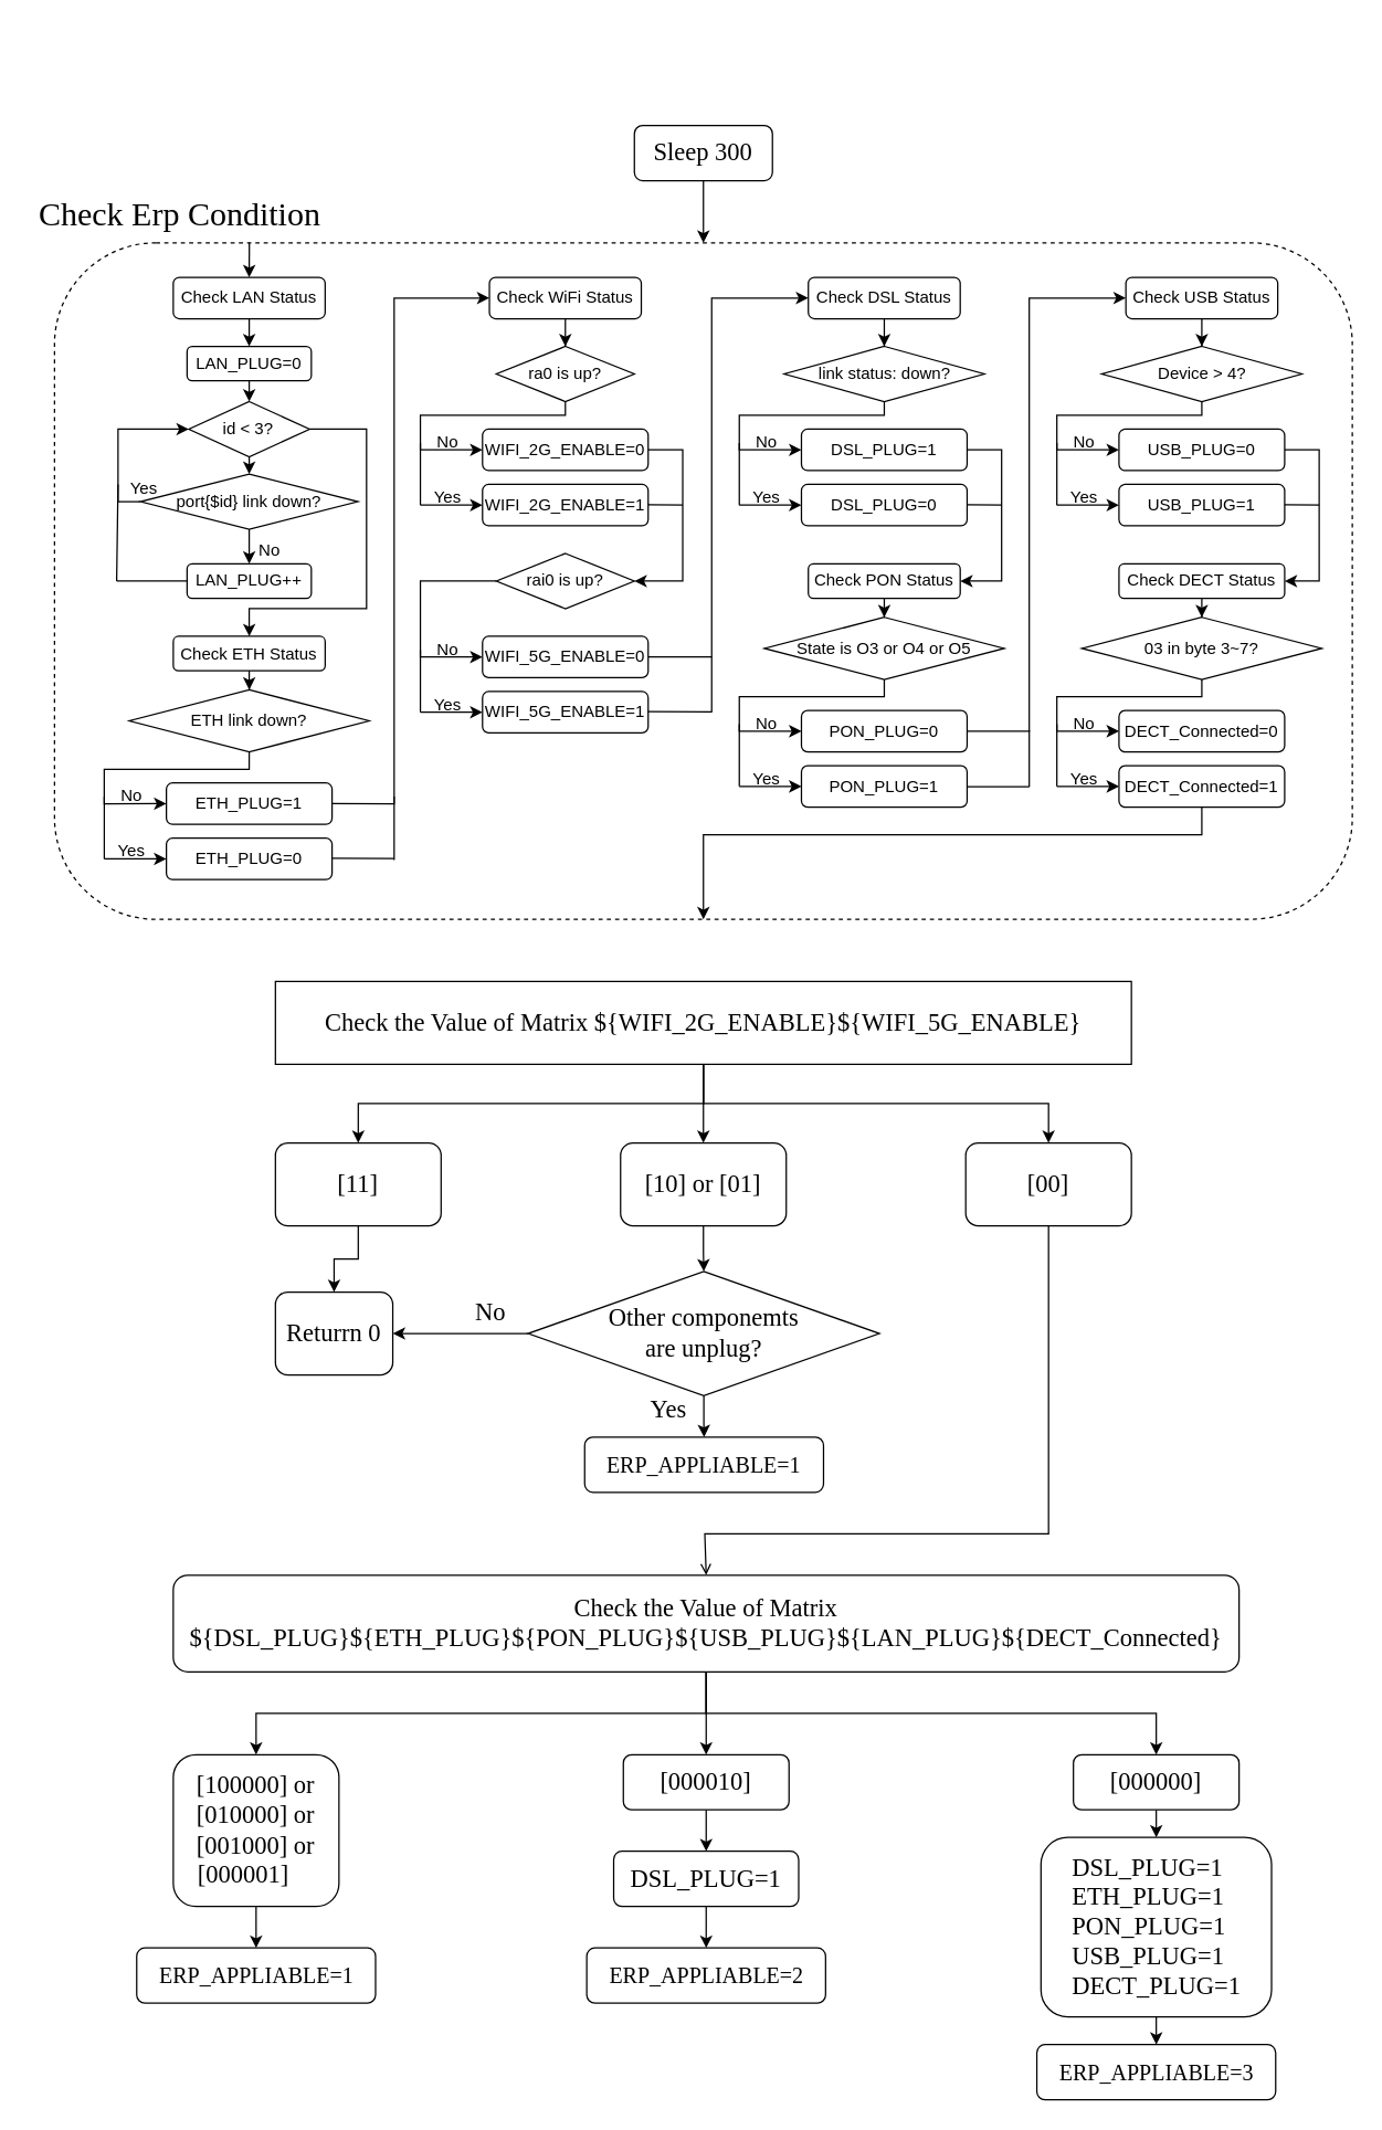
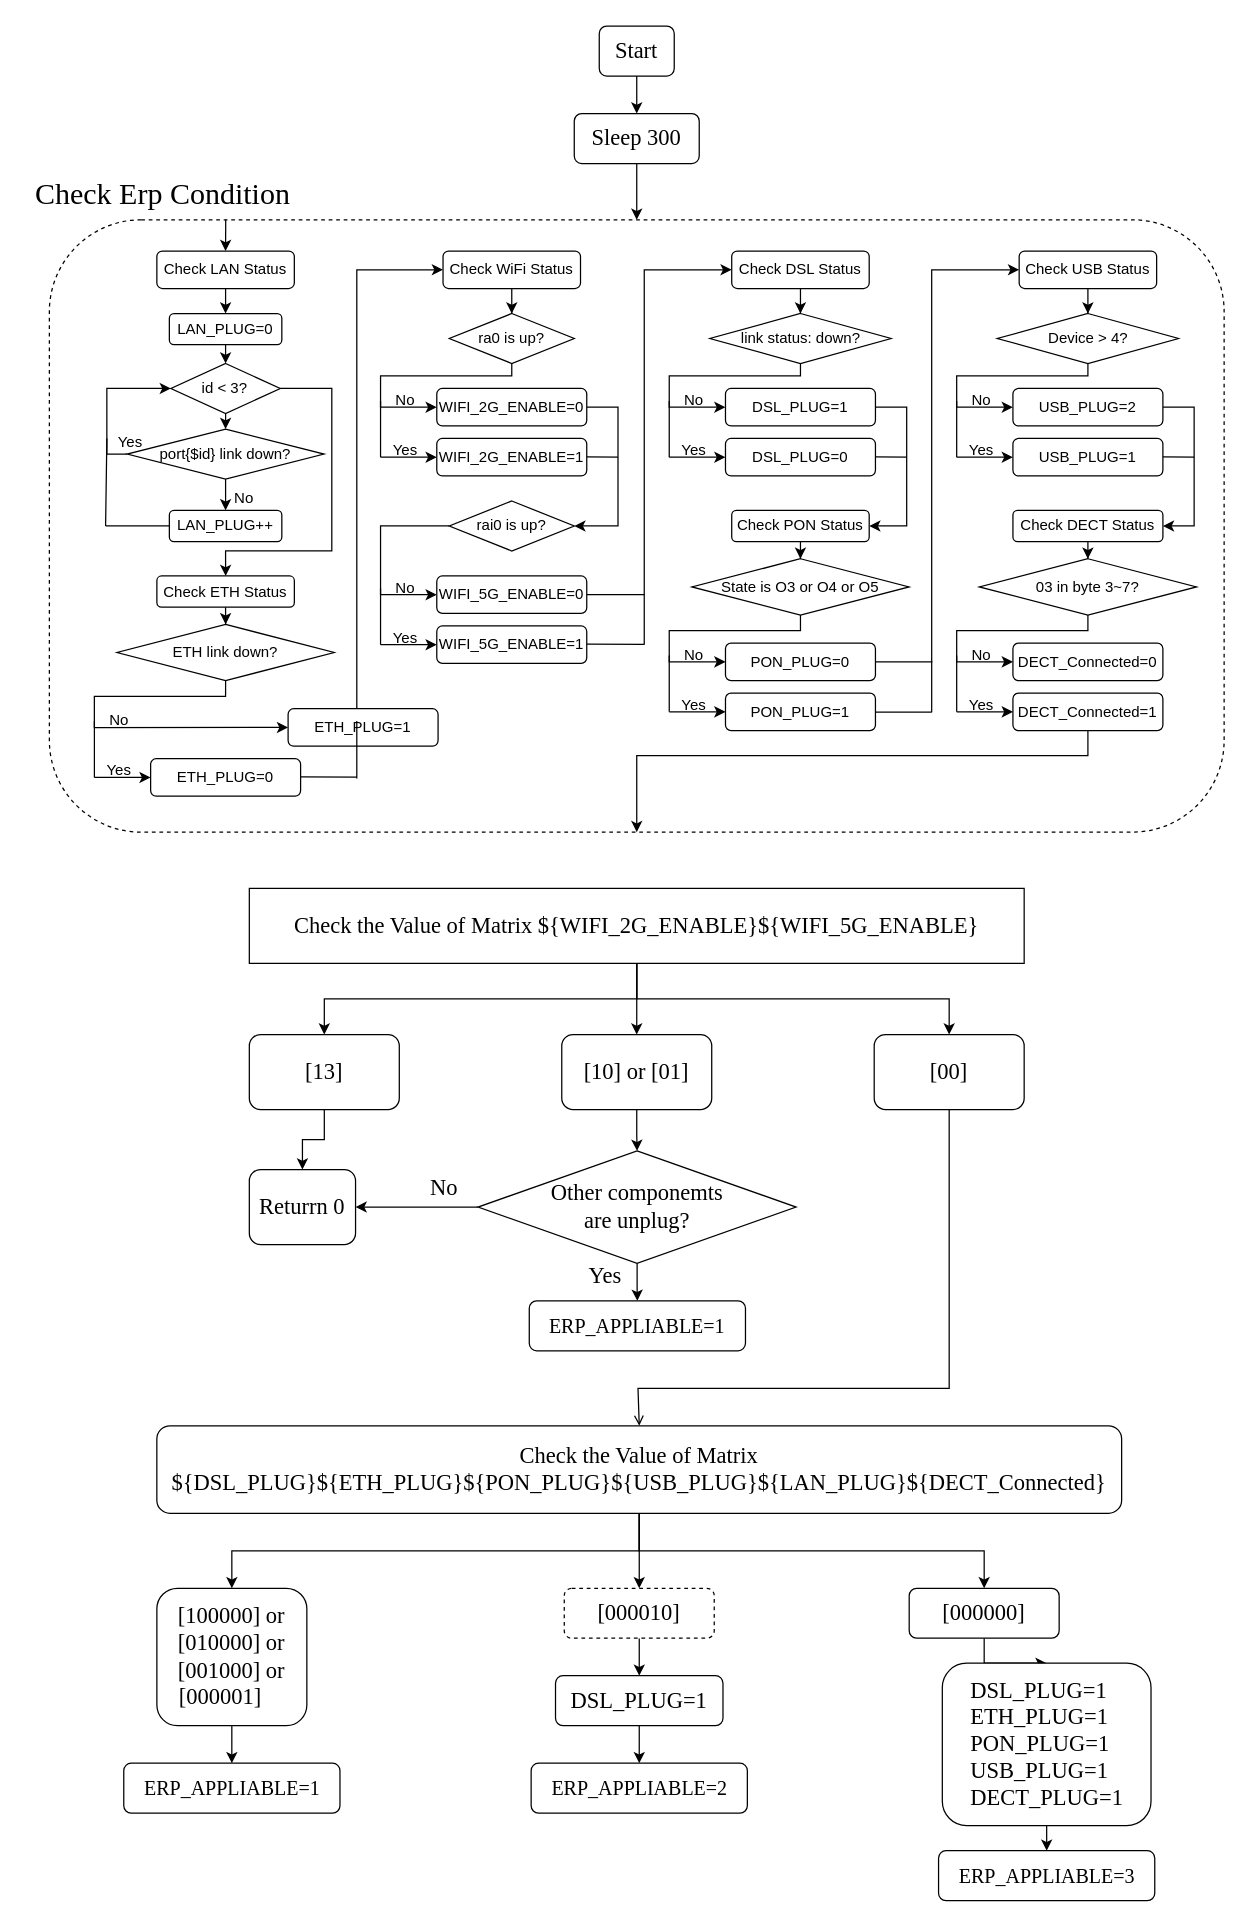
+ <mxCell id="4" value="&lt;font style=&quot;font-size: 18px;&quot; face=&quot;Times New Roman&quot;&gt;Start&lt;/font&gt;" style="rounded=1;whiteSpace=wrap;html=1;" parent="1" vertex="1"><mxGeometry x="479" y="20" width="60" height="40" as="geometry" /></mxCell>
+ <mxCell id="3" style="edgeStyle=orthogonalEdgeStyle;rounded=0;orthogonalLoop=1;jettySize=auto;html=1;exitX=0.5;exitY=1;exitDx=0;exitDy=0;" edge="1" parent="1" source="4" target="6"><mxGeometry relative="1" as="geometry" /></mxCell>
- <mxCell id="87" value="USB_PLUG=0" style="rounded=1;whiteSpace=wrap;html=1;" vertex="1" parent="1"><mxGeometry x="810" y="310" width="120" height="30" as="geometry" /></mxCell>
+ <mxCell id="87" value="USB_PLUG=2" style="rounded=1;whiteSpace=wrap;html=1;" vertex="1" parent="1"><mxGeometry x="810" y="310" width="120" height="30" as="geometry" /></mxCell>
- <mxCell id="62" value="ETH_PLUG=1" style="rounded=1;whiteSpace=wrap;html=1;" vertex="1" parent="1"><mxGeometry x="120.03" y="566.25" width="120" height="30" as="geometry" /></mxCell>
+ <mxCell id="62" value="ETH_PLUG=1" style="rounded=1;whiteSpace=wrap;html=1;" vertex="1" parent="1"><mxGeometry x="230.03" y="566.25" width="120" height="30" as="geometry" /></mxCell>
- <mxCell id="113" value="&lt;font face=&quot;Times New Roman&quot; style=&quot;font-size: 18px;&quot;&gt;[11]&lt;/font&gt;" style="rounded=1;whiteSpace=wrap;html=1;" vertex="1" parent="1"><mxGeometry x="199" y="827" width="120" height="60" as="geometry" /></mxCell>
+ <mxCell id="113" value="&lt;font face=&quot;Times New Roman&quot; style=&quot;font-size: 18px;&quot;&gt;[13]&lt;/font&gt;" style="rounded=1;whiteSpace=wrap;html=1;" vertex="1" parent="1"><mxGeometry x="199" y="827" width="120" height="60" as="geometry" /></mxCell>
- <mxCell id="134" value="&lt;font face=&quot;Times New Roman&quot; style=&quot;font-size: 18px;&quot;&gt;[000010]&lt;br&gt;&lt;/font&gt;" style="rounded=1;whiteSpace=wrap;html=1;" vertex="1" parent="1"><mxGeometry x="451" y="1270" width="120" height="40" as="geometry" /></mxCell>
+ <mxCell id="134" value="&lt;font face=&quot;Times New Roman&quot; style=&quot;font-size: 18px;&quot;&gt;[000010]&lt;br&gt;&lt;/font&gt;" style="rounded=1;whiteSpace=wrap;html=1;dashed=1;" vertex="1" parent="1"><mxGeometry x="451" y="1270" width="120" height="40" as="geometry" /></mxCell>
- <mxCell id="132" value="&lt;font face=&quot;Times New Roman&quot; style=&quot;font-size: 18px;&quot;&gt;[000000]&lt;br&gt;&lt;/font&gt;" style="rounded=1;whiteSpace=wrap;html=1;" vertex="1" parent="1"><mxGeometry x="777" y="1270" width="120" height="40" as="geometry" /></mxCell>
+ <mxCell id="132" value="&lt;font face=&quot;Times New Roman&quot; style=&quot;font-size: 18px;&quot;&gt;[000000]&lt;br&gt;&lt;/font&gt;" style="rounded=1;whiteSpace=wrap;html=1;" vertex="1" parent="1"><mxGeometry x="727" y="1270" width="120" height="40" as="geometry" /></mxCell>
